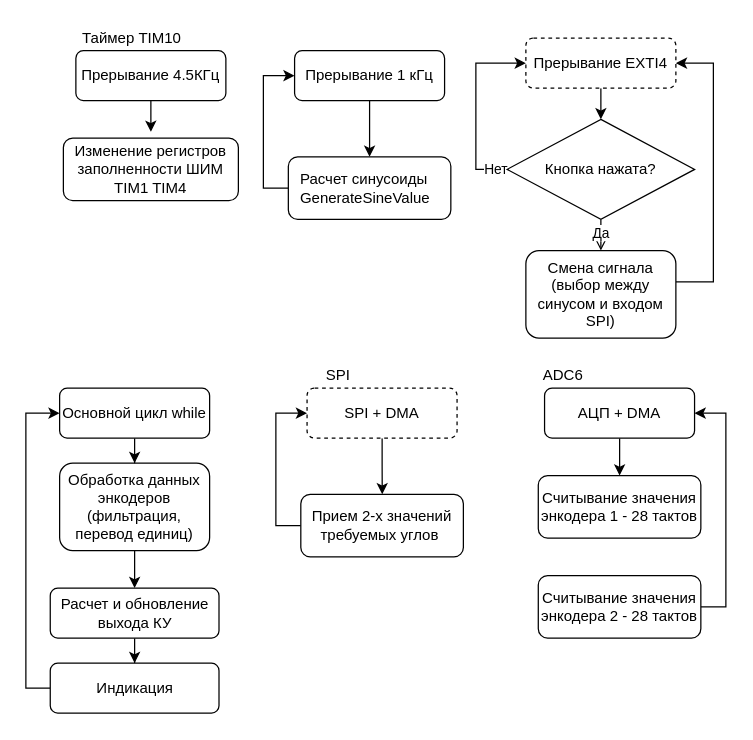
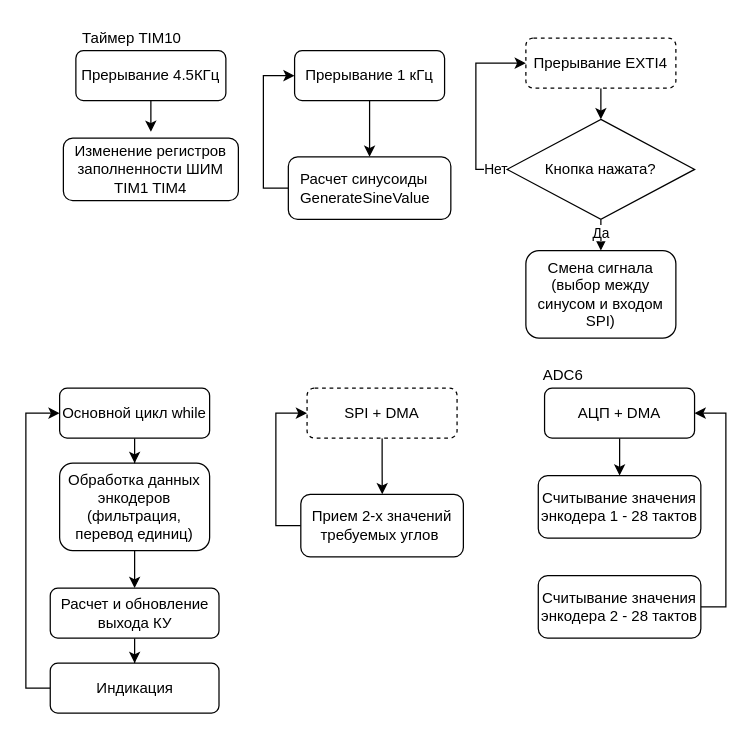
- <mxCell id="17" style="edgeStyle=orthogonalEdgeStyle;rounded=0;orthogonalLoop=1;jettySize=auto;html=1;entryX=1;entryY=0.5;entryDx=0;entryDy=0;" edge="1" parent="1" source="18" target="11"><mxGeometry relative="1" as="geometry"><Array as="points"><mxPoint x="570" y="225" /><mxPoint x="570" y="50" /></Array></mxGeometry></mxCell>
- <mxCell id="14" value="" style="edgeStyle=orthogonalEdgeStyle;rounded=0;orthogonalLoop=1;jettySize=auto;html=1;endArrow=open;" edge="1" parent="1" source="16" target="18"><mxGeometry relative="1" as="geometry" /></mxCell>
+ <mxCell id="14" value="" style="edgeStyle=orthogonalEdgeStyle;rounded=0;orthogonalLoop=1;jettySize=auto;html=1;" edge="1" parent="1" source="16" target="18"><mxGeometry relative="1" as="geometry" /></mxCell>
- <mxCell id="33" value="SPI" style="text;html=1;align=center;verticalAlign=middle;whiteSpace=wrap;rounded=0;" vertex="1" parent="1"><mxGeometry x="229.97" y="290" width="80" height="20" as="geometry" /></mxCell>
